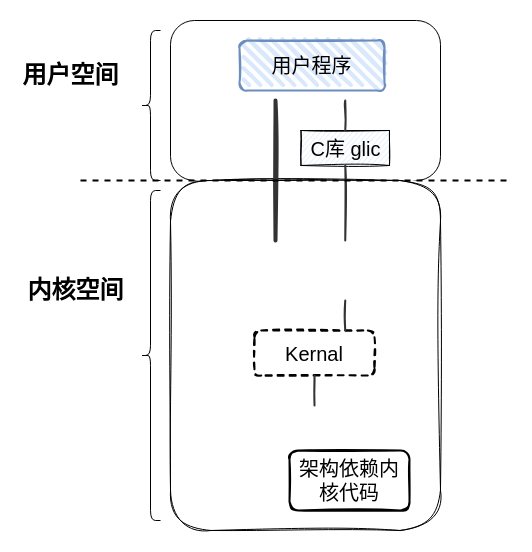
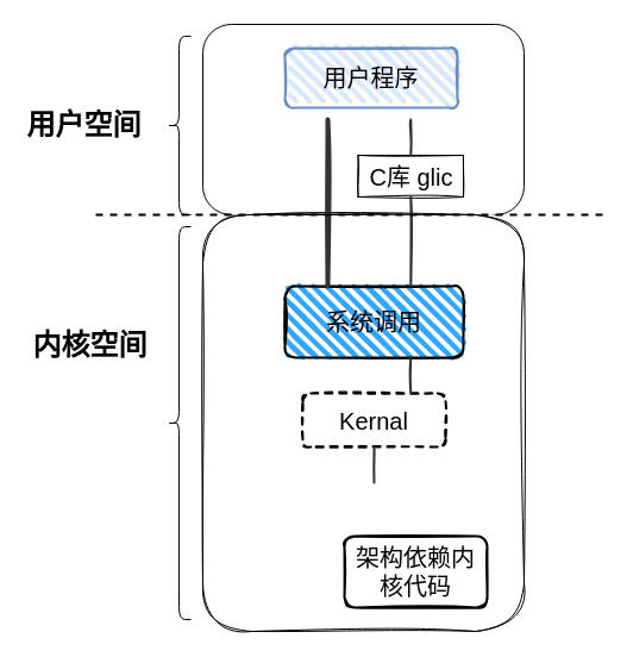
- <mxCell id="5" value="用户空间" style="text;strokeColor=none;fillColor=none;html=1;fontSize=24;fontStyle=1;verticalAlign=middle;align=center;" vertex="1" parent="1"><mxGeometry x="20" y="55" width="100" height="40" as="geometry" /></mxCell>
+ <mxCell id="5" value="用户空间" style="text;strokeColor=none;fillColor=none;html=1;fontSize=24;fontStyle=1;verticalAlign=middle;align=center;" vertex="1" parent="1"><mxGeometry x="20" y="85" width="100" height="40" as="geometry" /></mxCell>
- <mxCell id="12" value="C库 glic" style="rounded=0;whiteSpace=wrap;html=1;glass=0;sketch=1;fillStyle=auto;fontSize=20;fillColor=#dae8fc;" vertex="1" parent="1"><mxGeometry x="300.5" y="130" width="88.5" height="35" as="geometry" /></mxCell>
+ <mxCell id="12" value="C库 glic" style="rounded=0;whiteSpace=wrap;html=1;glass=0;sketch=1;fillStyle=auto;fontSize=20;" vertex="1" parent="1"><mxGeometry x="300.5" y="130" width="88.5" height="35" as="geometry" /></mxCell>
+ <mxCell id="8" value="&lt;font style=&quot;font-size: 20px;&quot;&gt;系统调用&lt;/font&gt;" style="rounded=1;whiteSpace=wrap;html=1;strokeWidth=2;fillWeight=4;hachureGap=8;hachureAngle=45;sketch=1;fillStyle=auto;fillColor=#33a7ff;" vertex="1" parent="1"><mxGeometry x="239" y="240" width="150" height="60" as="geometry" /></mxCell>
